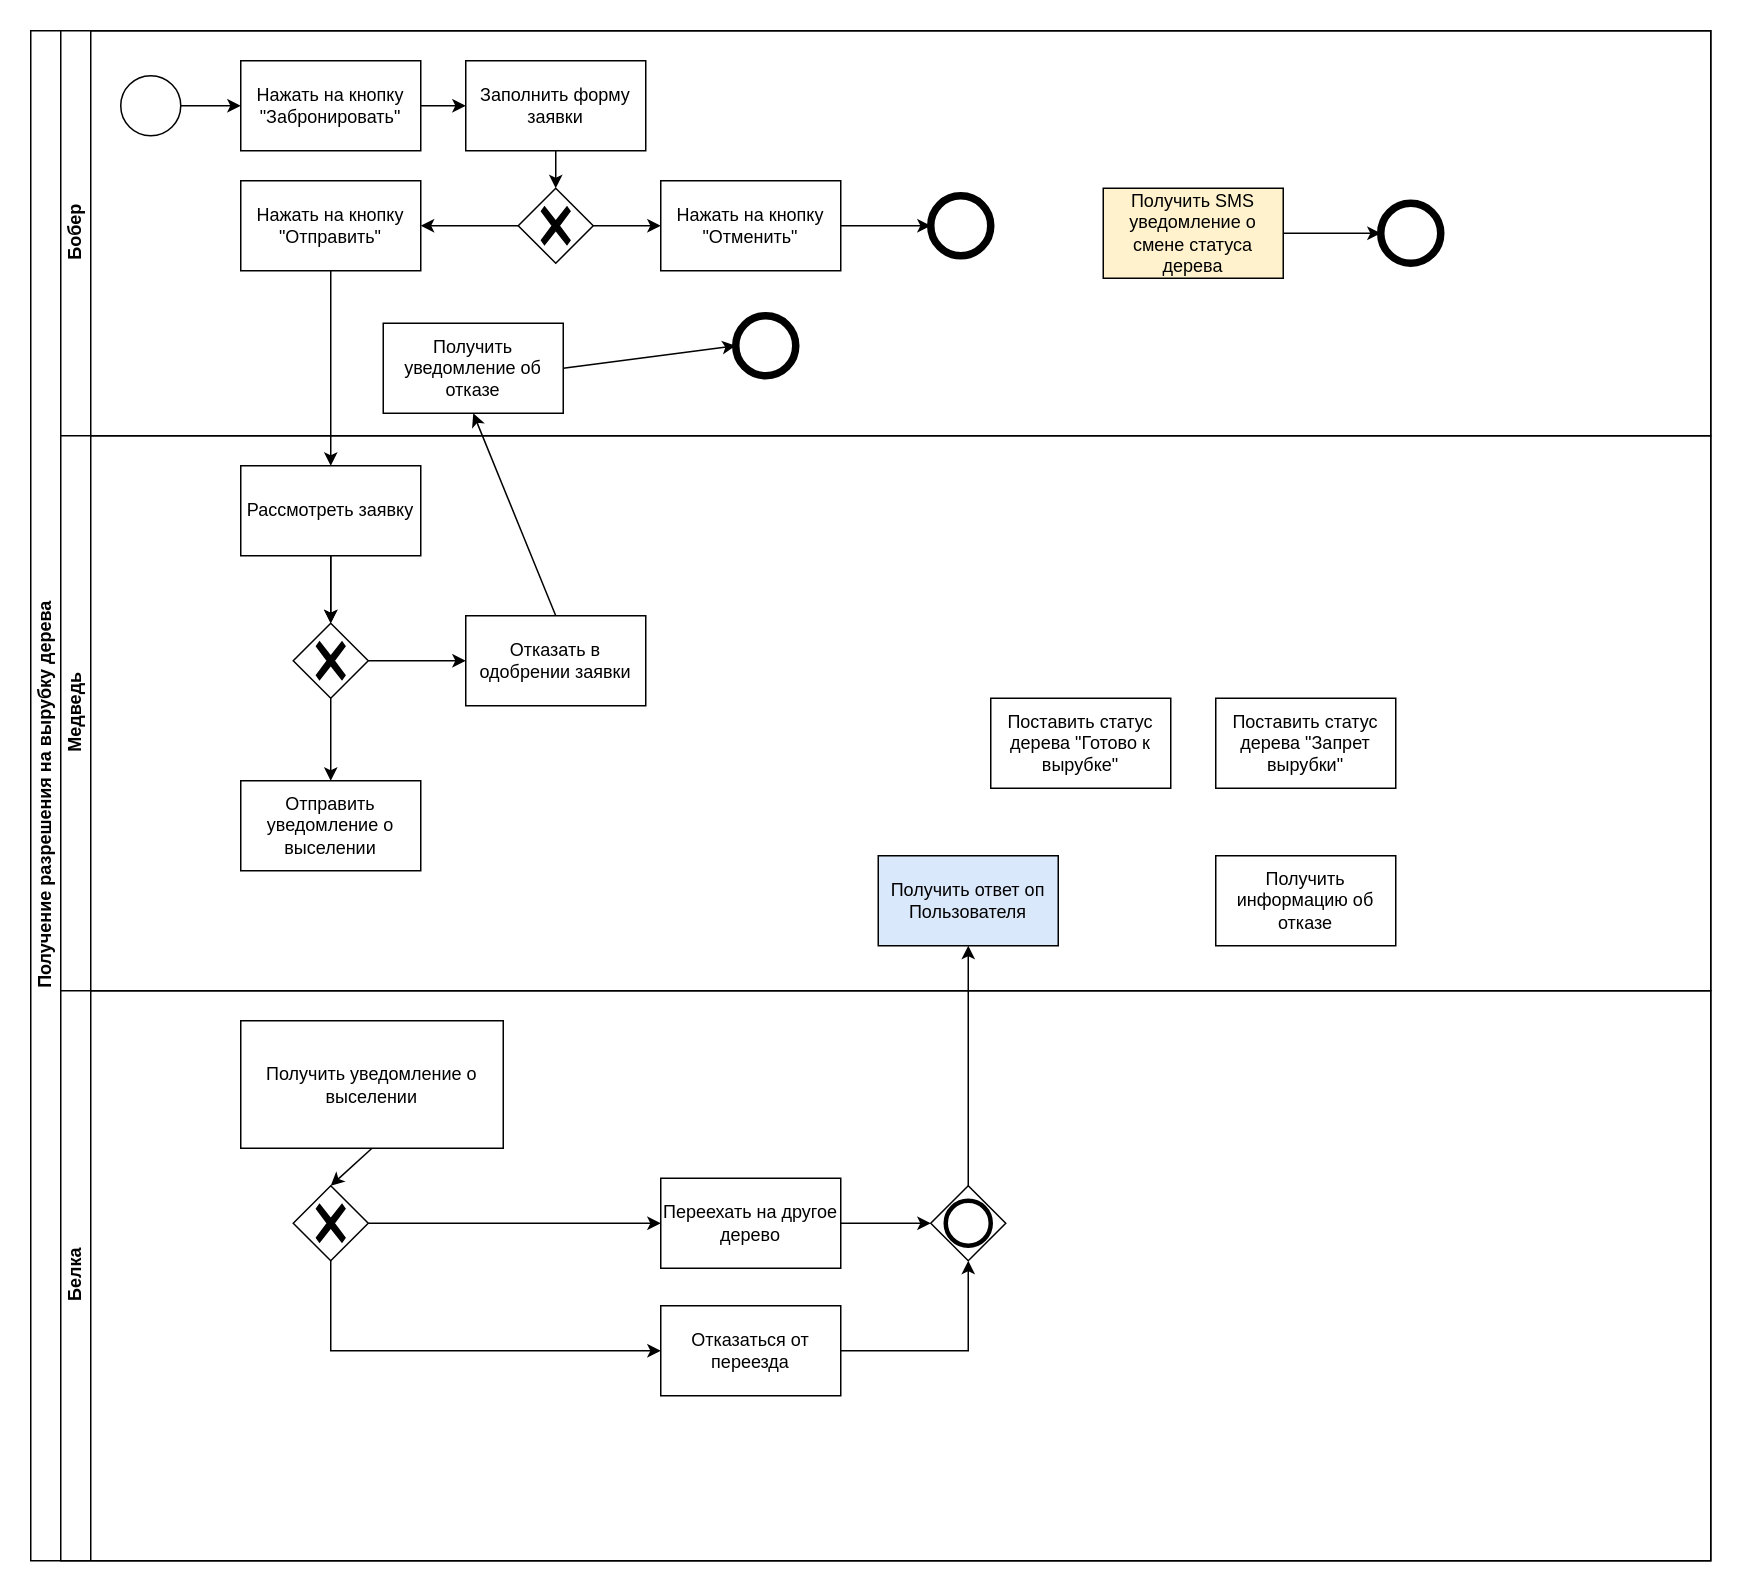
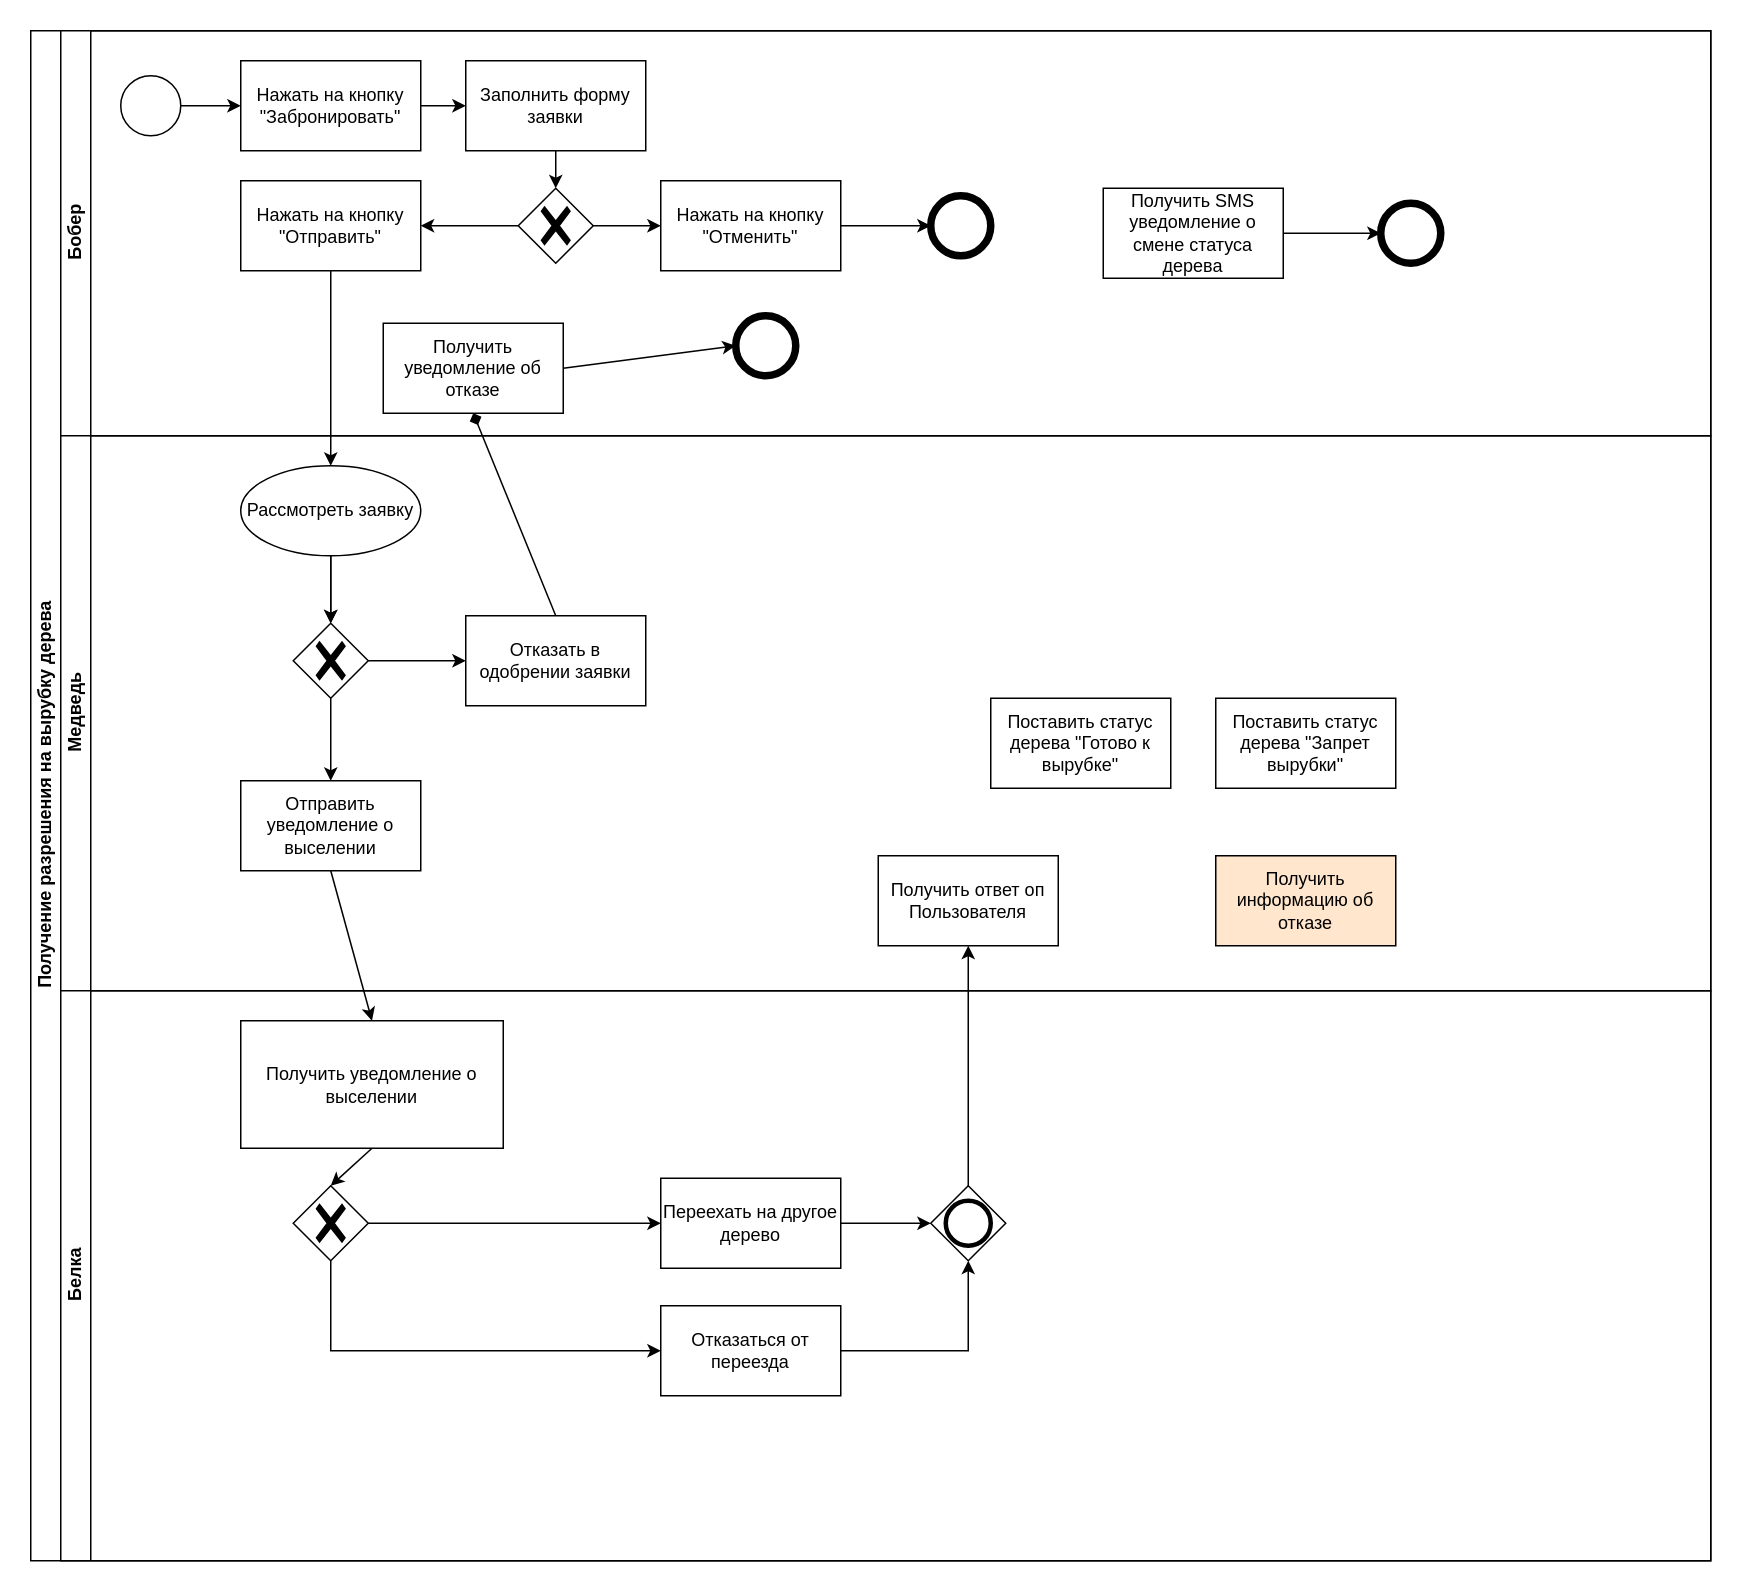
- <mxCell id="15" value="Получить SMS уведомление о смене статуса дерева" style="rounded=0;whiteSpace=wrap;html=1;fontFamily=Helvetica;fontSize=12;fontColor=#000000;align=center;fillColor=#fff2cc;" vertex="1" parent="3"><mxGeometry x="695" y="105" width="120" height="60" as="geometry" /></mxCell>
+ <mxCell id="15" value="Получить SMS уведомление о смене статуса дерева" style="rounded=0;whiteSpace=wrap;html=1;fontFamily=Helvetica;fontSize=12;fontColor=#000000;align=center;" vertex="1" parent="3"><mxGeometry x="695" y="105" width="120" height="60" as="geometry" /></mxCell>
- <mxCell id="49" value="" style="endArrow=classic;html=1;rounded=0;exitX=0.5;exitY=0;exitDx=0;exitDy=0;entryX=0.5;entryY=1;entryDx=0;entryDy=0;" edge="1" parent="2" source="31" target="20"><mxGeometry width="50" height="50" relative="1" as="geometry"><mxPoint x="300" y="330" as="sourcePoint" /><mxPoint x="350" y="280" as="targetPoint" /></mxGeometry></mxCell>
+ <mxCell id="49" value="" style="endArrow=diamond;html=1;rounded=0;exitX=0.5;exitY=0;exitDx=0;exitDy=0;entryX=0.5;entryY=1;entryDx=0;entryDy=0;" edge="1" parent="2" source="31" target="20"><mxGeometry width="50" height="50" relative="1" as="geometry"><mxPoint x="300" y="330" as="sourcePoint" /><mxPoint x="350" y="280" as="targetPoint" /></mxGeometry></mxCell>
- <mxCell id="27" value="Рассмотреть заявку" style="rounded=0;whiteSpace=wrap;html=1;fontFamily=Helvetica;fontSize=12;fontColor=#000000;align=center;" vertex="1" parent="25"><mxGeometry x="120" y="20" width="120" height="60" as="geometry" /></mxCell>
+ <mxCell id="27" value="Рассмотреть заявку" style="ellipse;whiteSpace=wrap;html=1;fontFamily=Helvetica;fontSize=12;fontColor=#000000;align=center;" vertex="1" parent="25"><mxGeometry x="120" y="20" width="120" height="60" as="geometry" /></mxCell>
- <mxCell id="33" value="Получить ответ оп Пользователя" style="rounded=0;whiteSpace=wrap;html=1;fontFamily=Helvetica;fontSize=12;fontColor=#000000;align=center;fillColor=#dae8fc;" vertex="1" parent="25"><mxGeometry x="545" y="280" width="120" height="60" as="geometry" /></mxCell>
+ <mxCell id="33" value="Получить ответ оп Пользователя" style="rounded=0;whiteSpace=wrap;html=1;fontFamily=Helvetica;fontSize=12;fontColor=#000000;align=center;" vertex="1" parent="25"><mxGeometry x="545" y="280" width="120" height="60" as="geometry" /></mxCell>
- <mxCell id="36" value="Получить информацию об отказе" style="rounded=0;whiteSpace=wrap;html=1;fontFamily=Helvetica;fontSize=12;fontColor=#000000;align=center;" vertex="1" parent="25"><mxGeometry x="770" y="280" width="120" height="60" as="geometry" /></mxCell>
+ <mxCell id="36" value="Получить информацию об отказе" style="rounded=0;whiteSpace=wrap;html=1;fontFamily=Helvetica;fontSize=12;fontColor=#000000;align=center;fillColor=#ffe6cc;" vertex="1" parent="25"><mxGeometry x="770" y="280" width="120" height="60" as="geometry" /></mxCell>
+ <mxCell id="24" value="" style="endArrow=classic;html=1;rounded=0;exitX=0.5;exitY=1;exitDx=0;exitDy=0;entryX=0.5;entryY=0;entryDx=0;entryDy=0;" edge="1" parent="2" source="32" target="39"><mxGeometry width="50" height="50" relative="1" as="geometry"><mxPoint x="290" y="540" as="sourcePoint" /><mxPoint x="340" y="490" as="targetPoint" /></mxGeometry></mxCell>
